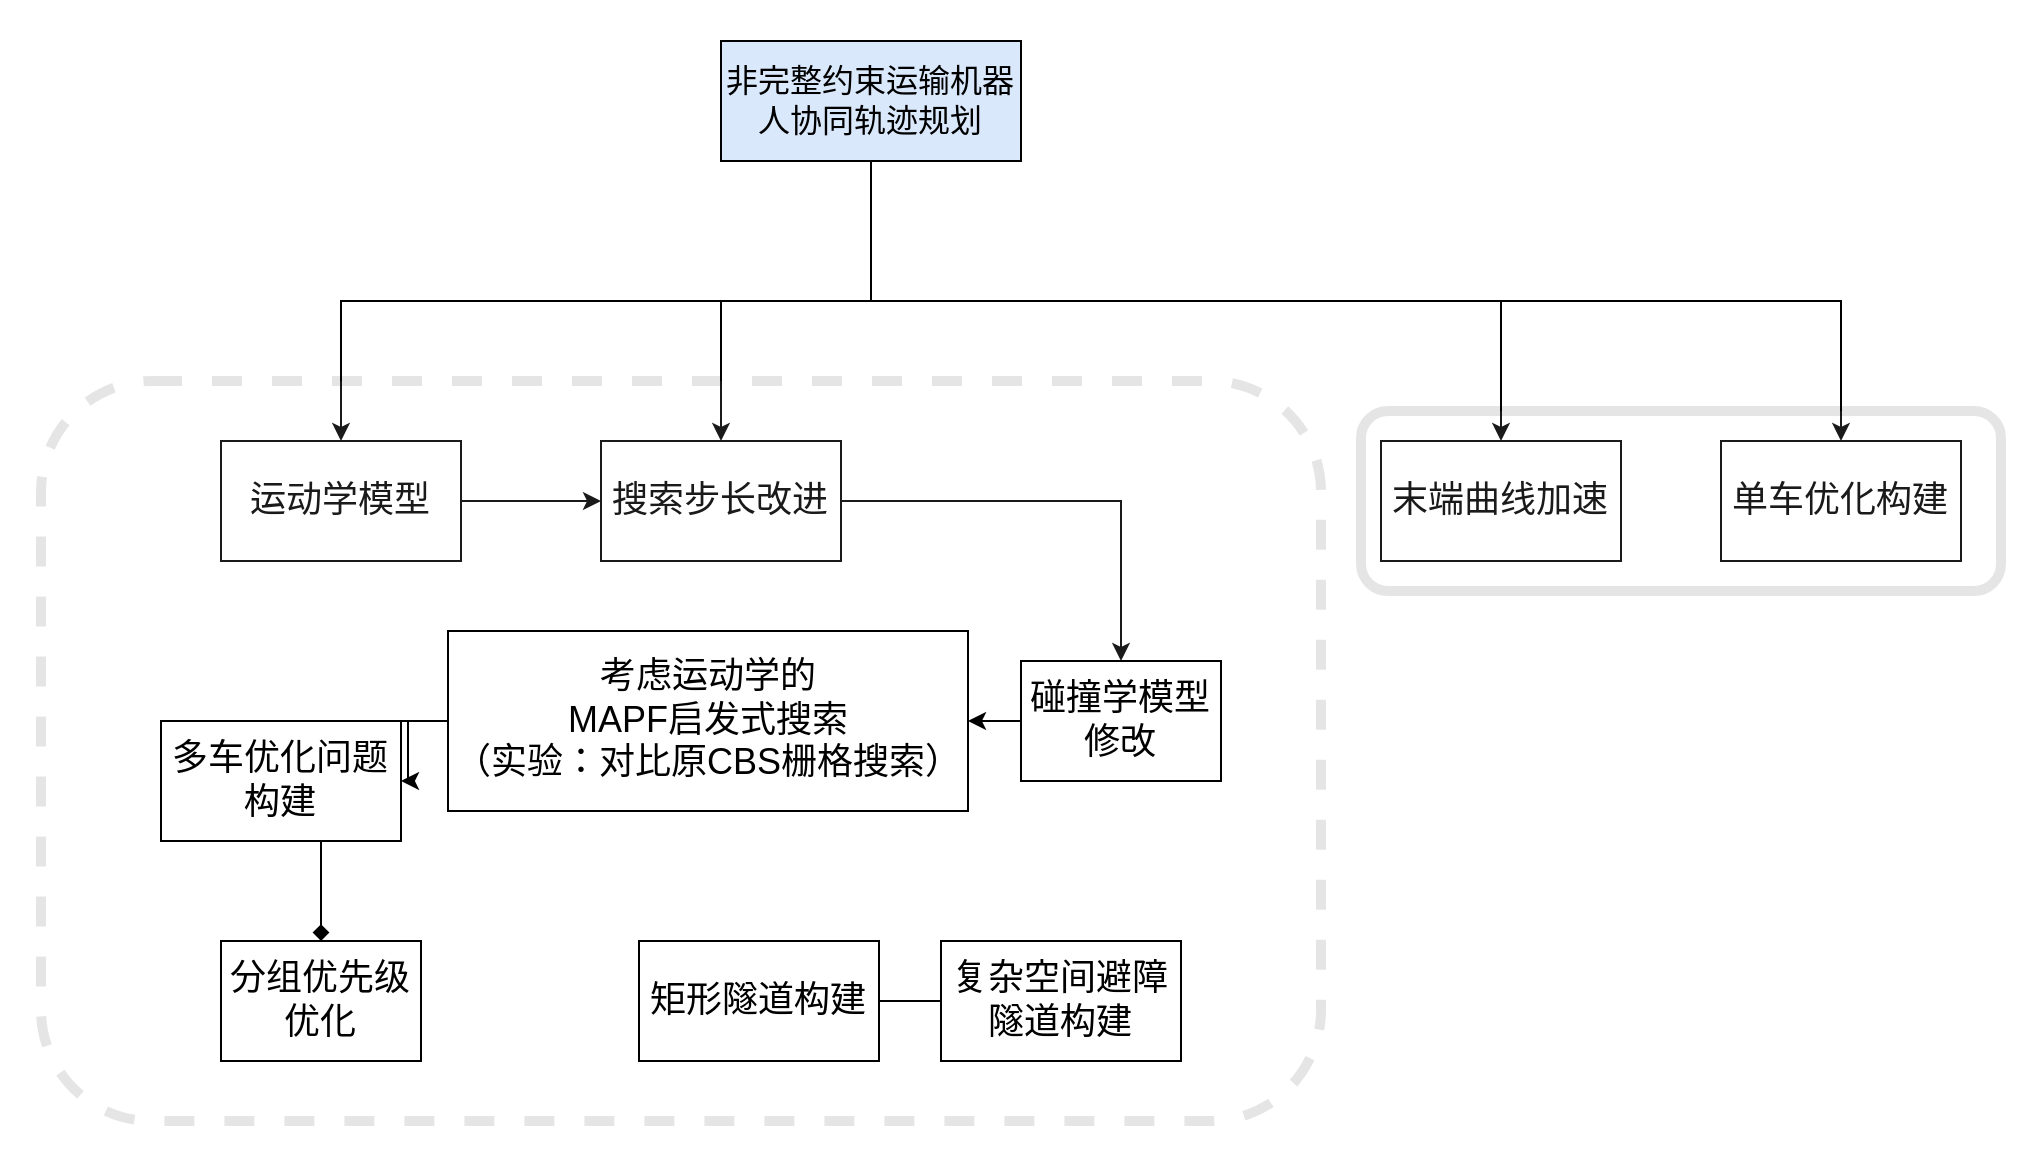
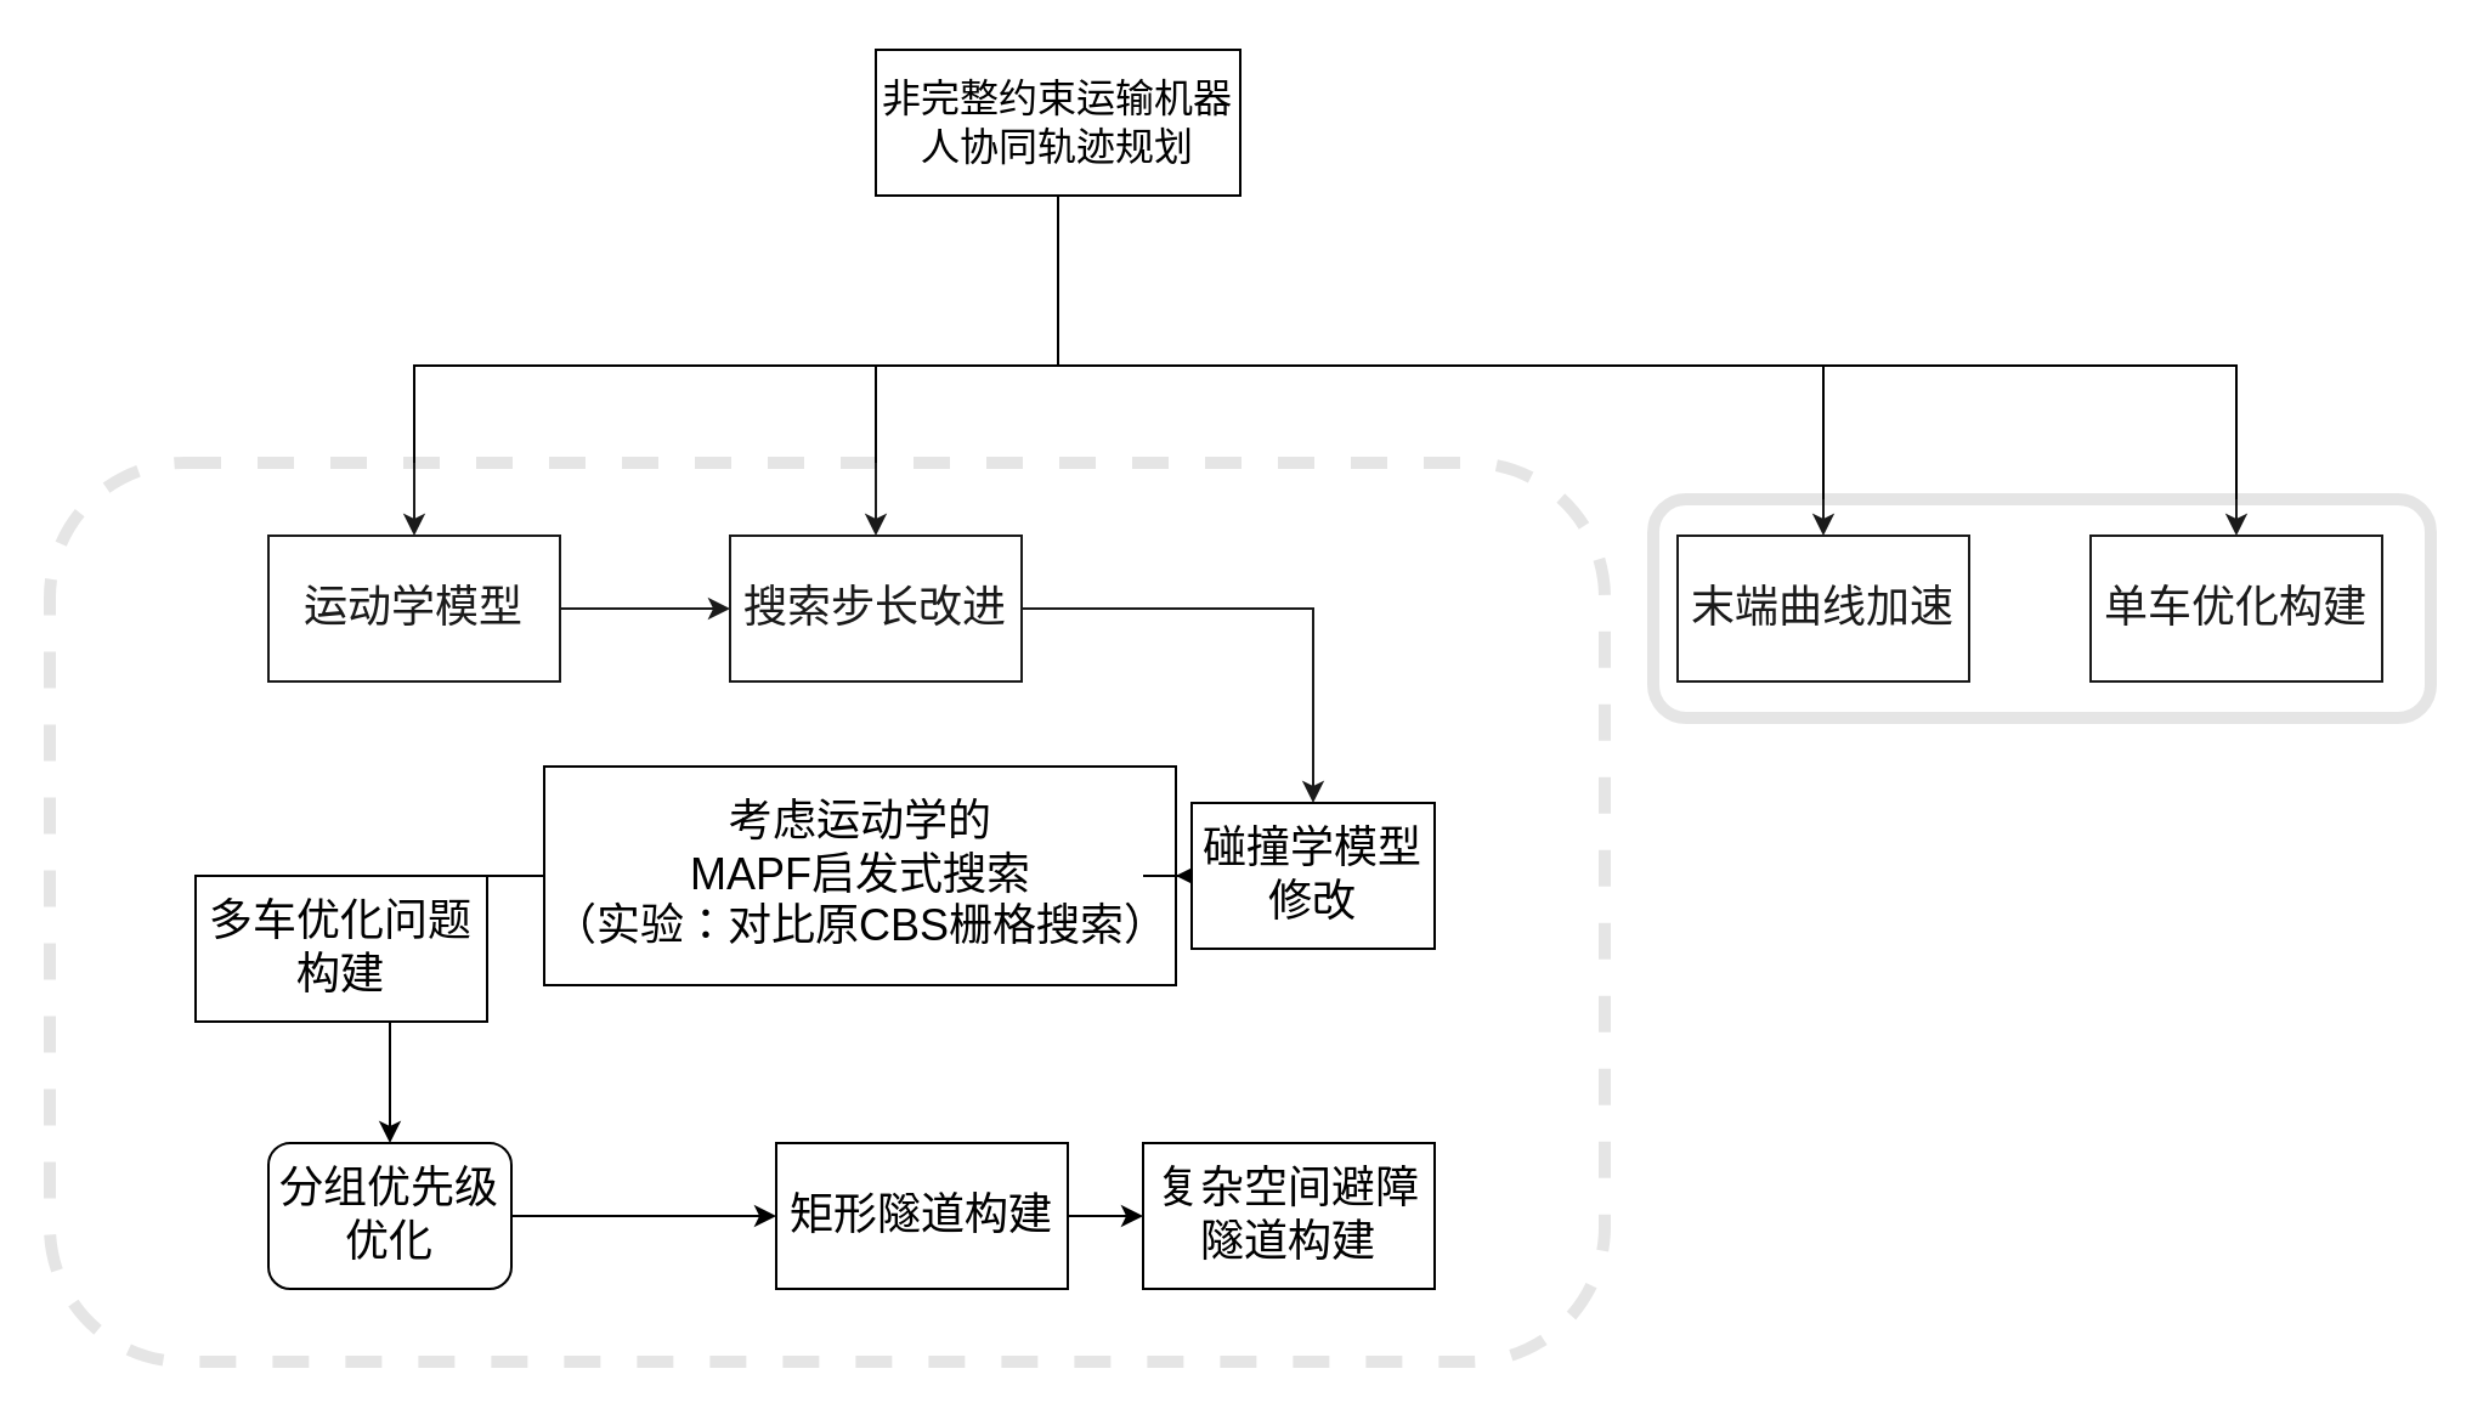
- <mxCell id="12" value="&lt;font style=&quot;font-size: 16px;&quot;&gt;非完整约束运输机器人协同轨迹规划&lt;/font&gt;" style="rounded=0;whiteSpace=wrap;html=1;fillColor=#dae8fc;" parent="1" vertex="1"><mxGeometry x="360" y="20" width="150" height="60" as="geometry" /></mxCell>
+ <mxCell id="12" value="&lt;font style=&quot;font-size: 16px;&quot;&gt;非完整约束运输机器人协同轨迹规划&lt;/font&gt;" style="rounded=0;whiteSpace=wrap;html=1;" parent="1" vertex="1"><mxGeometry x="360" y="20" width="150" height="60" as="geometry" /></mxCell>
- <mxCell id="18" value="&lt;font style=&quot;font-size: 18px;&quot;&gt;碰撞学模型修改&lt;/font&gt;" style="rounded=0;whiteSpace=wrap;html=1;strokeWidth=1;gradientColor=none;" parent="1" vertex="1"><mxGeometry x="510" y="330" width="100" height="60" as="geometry" /></mxCell>
+ <mxCell id="18" value="&lt;font style=&quot;font-size: 18px;&quot;&gt;碰撞学模型修改&lt;/font&gt;" style="rounded=0;whiteSpace=wrap;html=1;strokeWidth=1;gradientColor=none;" parent="1" vertex="1"><mxGeometry x="490" y="330" width="100" height="60" as="geometry" /></mxCell>
- <mxCell id="15" value="" style="edgeStyle=orthogonalEdgeStyle;rounded=0;orthogonalLoop=1;jettySize=auto;html=1;" edge="1" parent="1" source="16" target="20"><mxGeometry relative="1" as="geometry" /></mxCell>
- <mxCell id="14" style="edgeStyle=orthogonalEdgeStyle;rounded=0;orthogonalLoop=1;jettySize=auto;html=1;fontSize=18;endArrow=diamond;" parent="1" source="16" target="22" edge="1"><mxGeometry relative="1" as="geometry" /></mxCell>
+ <mxCell id="14" style="edgeStyle=orthogonalEdgeStyle;rounded=0;orthogonalLoop=1;jettySize=auto;html=1;fontSize=18;" parent="1" source="16" target="22" edge="1"><mxGeometry relative="1" as="geometry" /></mxCell>
- <mxCell id="22" value="分组优先级优化" style="rounded=0;whiteSpace=wrap;html=1;strokeWidth=1;fontSize=18;gradientColor=none;" parent="1" vertex="1"><mxGeometry x="110" y="470" width="100" height="60" as="geometry" /></mxCell>
+ <mxCell id="22" value="分组优先级优化" style="whiteSpace=wrap;html=1;strokeWidth=1;fontSize=18;gradientColor=none;rounded=1;" parent="1" vertex="1"><mxGeometry x="110" y="470" width="100" height="60" as="geometry" /></mxCell>
+ <mxCell id="21" style="edgeStyle=orthogonalEdgeStyle;rounded=0;orthogonalLoop=1;jettySize=auto;html=1;entryX=0;entryY=0.5;entryDx=0;entryDy=0;fontSize=18;" parent="1" source="22" target="24" edge="1"><mxGeometry relative="1" as="geometry" /></mxCell>
- <mxCell id="23" style="edgeStyle=orthogonalEdgeStyle;rounded=0;orthogonalLoop=1;jettySize=auto;html=1;fontSize=18;endArrow=none;" parent="1" source="24" target="25" edge="1"><mxGeometry relative="1" as="geometry" /></mxCell>
+ <mxCell id="23" style="edgeStyle=orthogonalEdgeStyle;rounded=0;orthogonalLoop=1;jettySize=auto;html=1;fontSize=18;" parent="1" source="24" target="25" edge="1"><mxGeometry relative="1" as="geometry" /></mxCell>
